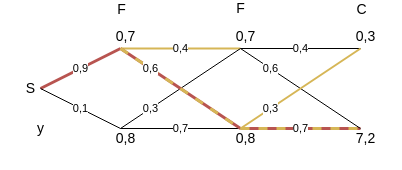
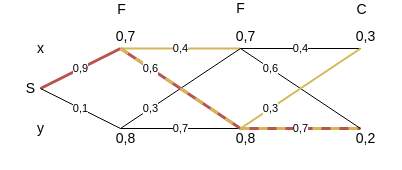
+ <mxCell id="22" value="x" style="text;html=1;align=center;verticalAlign=middle;resizable=0;points=[];autosize=1;fontSize=14;" vertex="1" parent="1"><mxGeometry x="30" y="32" width="20" height="20" as="geometry" /></mxCell>
- <mxCell id="20" value="7,2" style="text;html=1;align=center;verticalAlign=middle;resizable=0;points=[];autosize=1;fontSize=14;" vertex="1" parent="1"><mxGeometry x="350" y="122" width="30" height="20" as="geometry" /></mxCell>
+ <mxCell id="20" value="0,2" style="text;html=1;align=center;verticalAlign=middle;resizable=0;points=[];autosize=1;fontSize=14;" vertex="1" parent="1"><mxGeometry x="350" y="122" width="30" height="20" as="geometry" /></mxCell>
